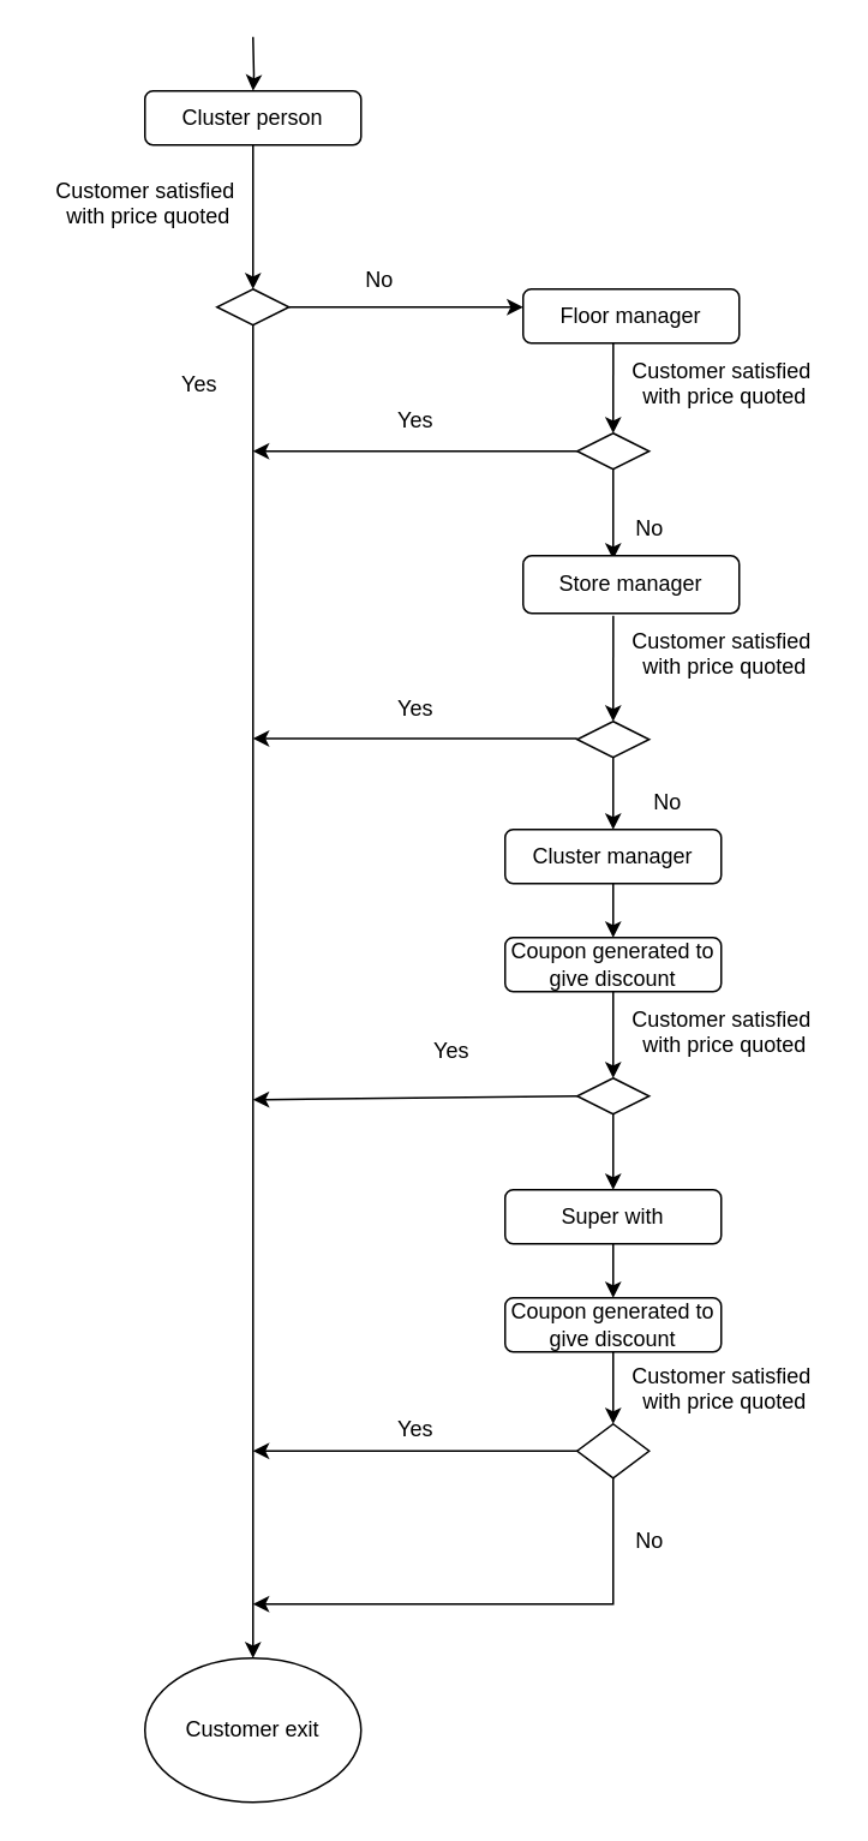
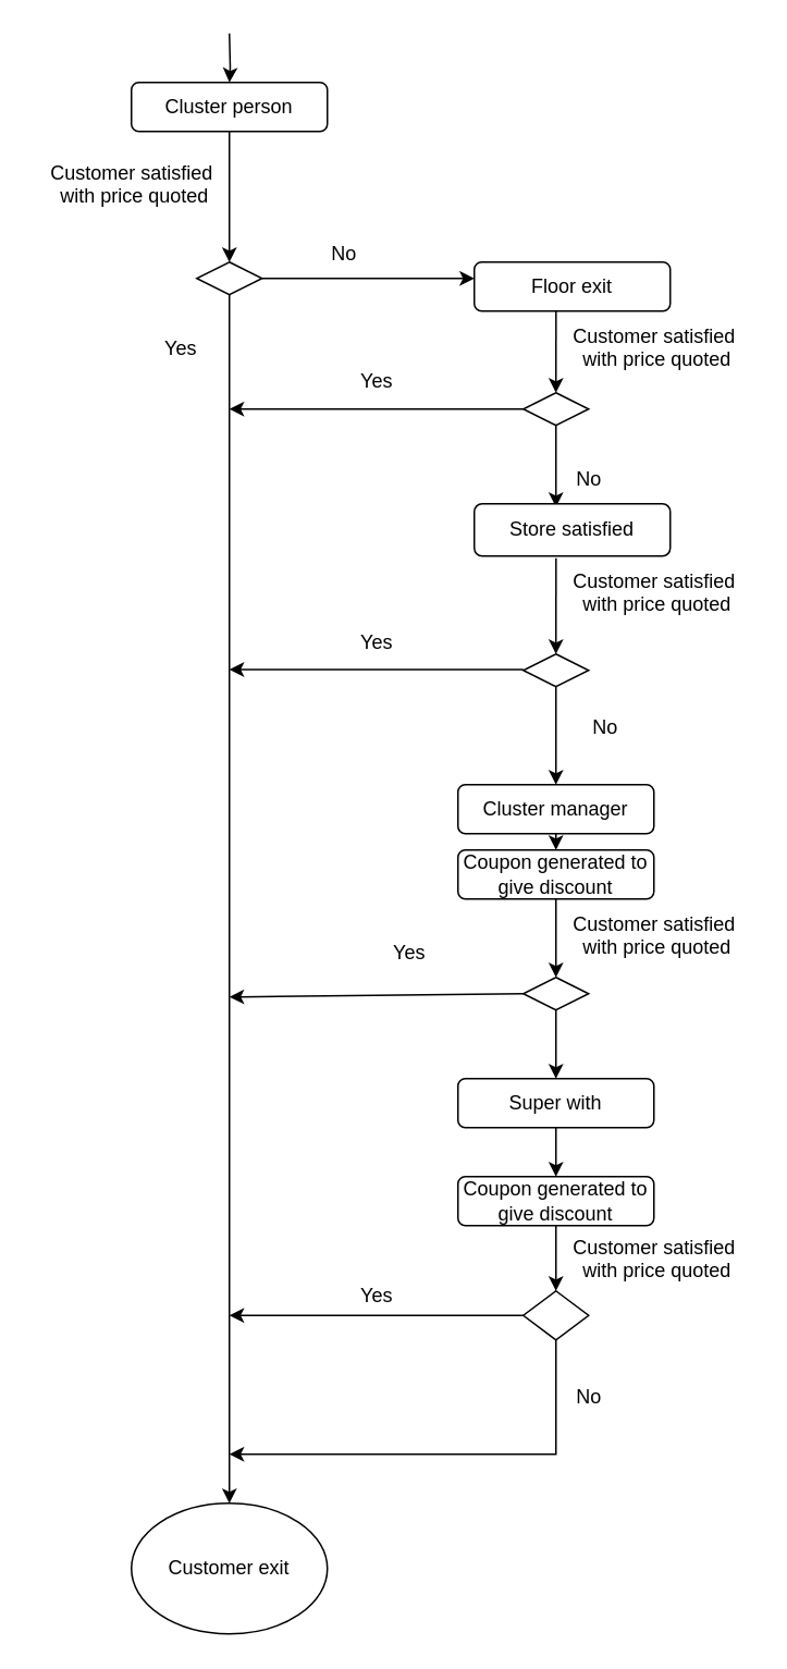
- <mxCell id="41" value="Floor manager" style="rounded=1;whiteSpace=wrap;html=1;" vertex="1" parent="1"><mxGeometry x="290" y="160" width="120" height="30" as="geometry" /></mxCell>
+ <mxCell id="41" value="Floor exit" style="rounded=1;whiteSpace=wrap;html=1;" vertex="1" parent="1"><mxGeometry x="290" y="160" width="120" height="30" as="geometry" /></mxCell>
- <mxCell id="42" value="Store manager" style="rounded=1;whiteSpace=wrap;html=1;" vertex="1" parent="1"><mxGeometry x="290" y="308" width="120" height="32" as="geometry" /></mxCell>
+ <mxCell id="42" value="Store satisfied" style="rounded=1;whiteSpace=wrap;html=1;" vertex="1" parent="1"><mxGeometry x="290" y="308" width="120" height="32" as="geometry" /></mxCell>
- <mxCell id="43" value="Cluster manager" style="rounded=1;whiteSpace=wrap;html=1;" vertex="1" parent="1"><mxGeometry x="280" y="460" width="120" height="30" as="geometry" /></mxCell>
+ <mxCell id="43" value="Cluster manager" style="rounded=1;whiteSpace=wrap;html=1;" vertex="1" parent="1"><mxGeometry x="280" y="480" width="120" height="30" as="geometry" /></mxCell>
